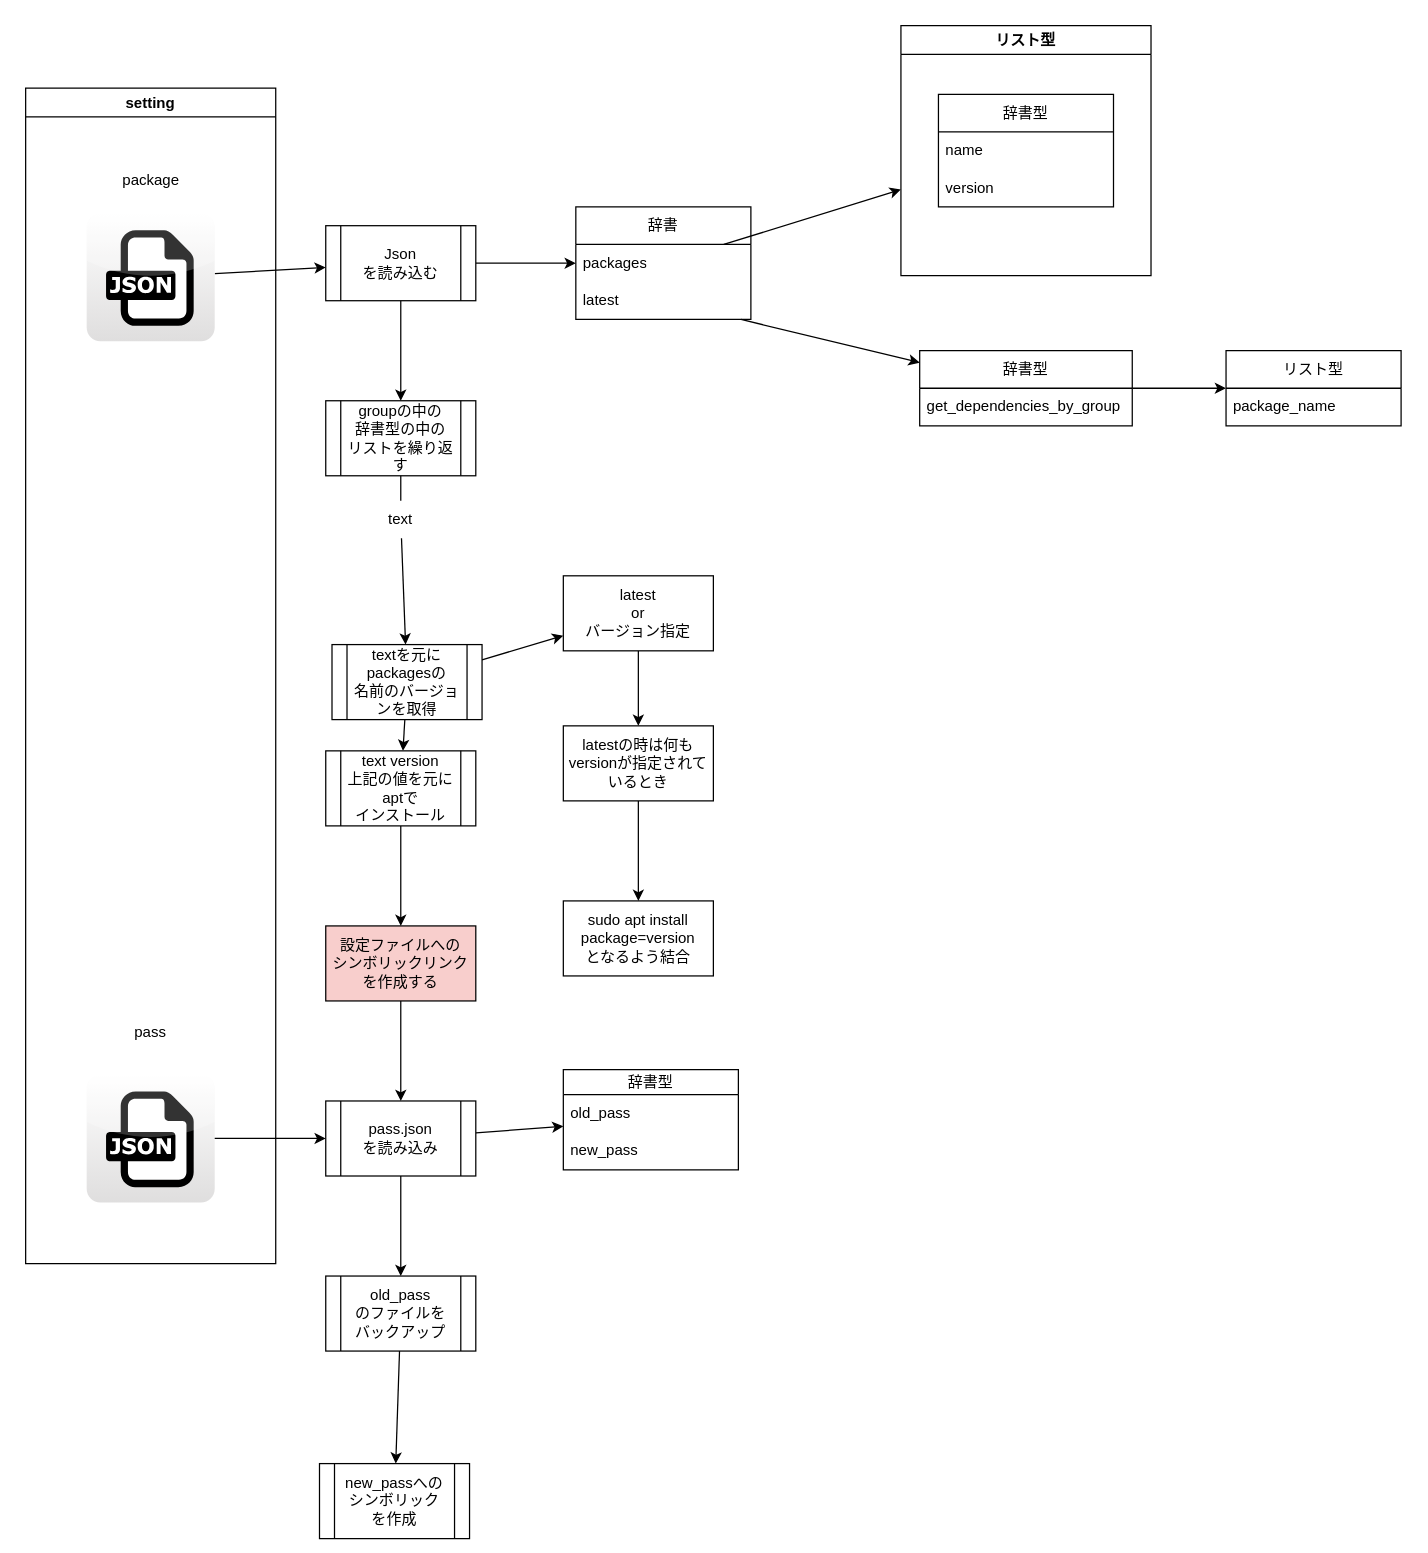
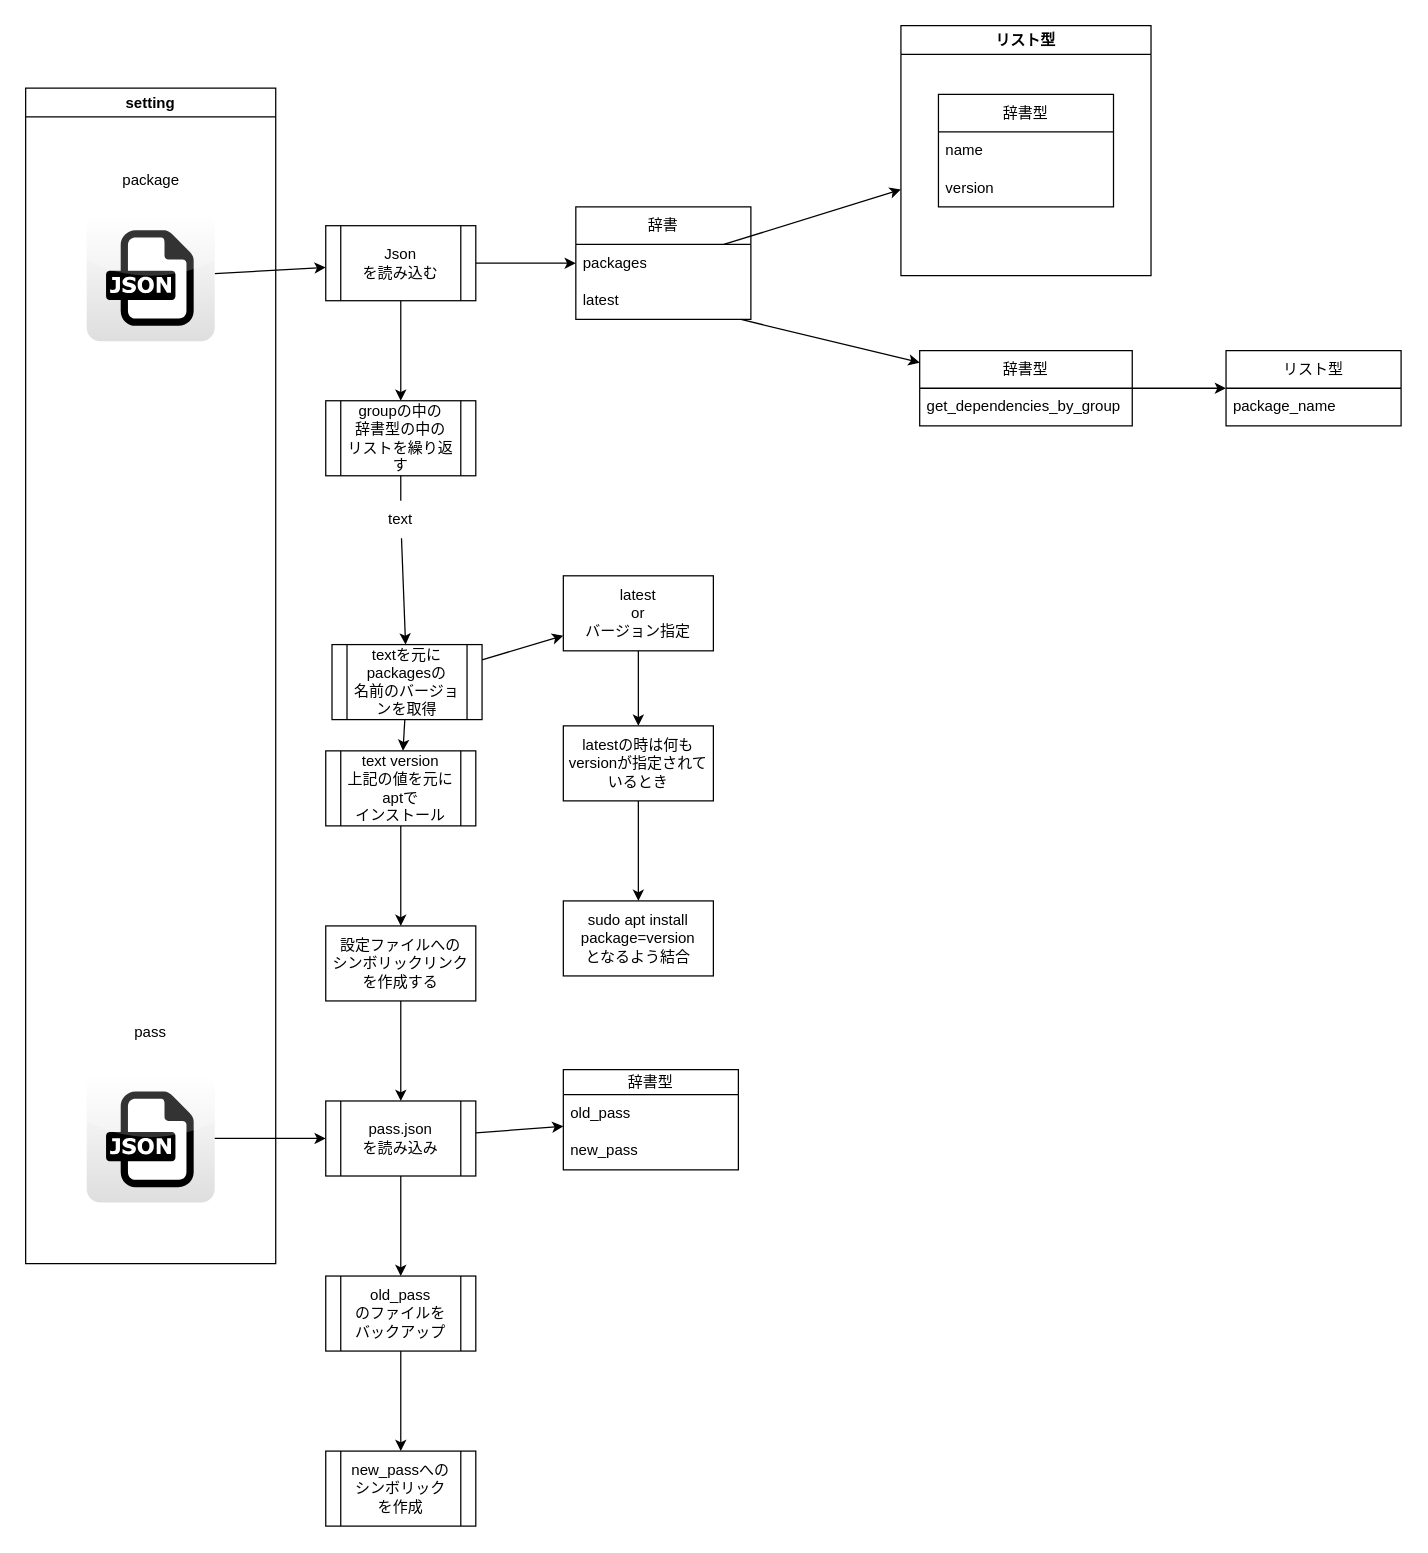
- <mxCell id="35" value="設定ファイルへの&lt;br&gt;シンボリックリンクを作成する" style="whiteSpace=wrap;html=1;fillColor=#f8cecc;" vertex="1" parent="1"><mxGeometry x="260" y="740" width="120" height="60" as="geometry" /></mxCell>
+ <mxCell id="35" value="設定ファイルへの&lt;br&gt;シンボリックリンクを作成する" style="whiteSpace=wrap;html=1;" vertex="1" parent="1"><mxGeometry x="260" y="740" width="120" height="60" as="geometry" /></mxCell>
- <mxCell id="50" value="new_passへの&lt;br&gt;シンボリック&lt;br&gt;を作成" style="shape=process;whiteSpace=wrap;html=1;backgroundOutline=1;" vertex="1" parent="1"><mxGeometry x="255" y="1170" width="120" height="60" as="geometry" /></mxCell>
+ <mxCell id="50" value="new_passへの&lt;br&gt;シンボリック&lt;br&gt;を作成" style="shape=process;whiteSpace=wrap;html=1;backgroundOutline=1;" vertex="1" parent="1"><mxGeometry x="260" y="1160" width="120" height="60" as="geometry" /></mxCell>
